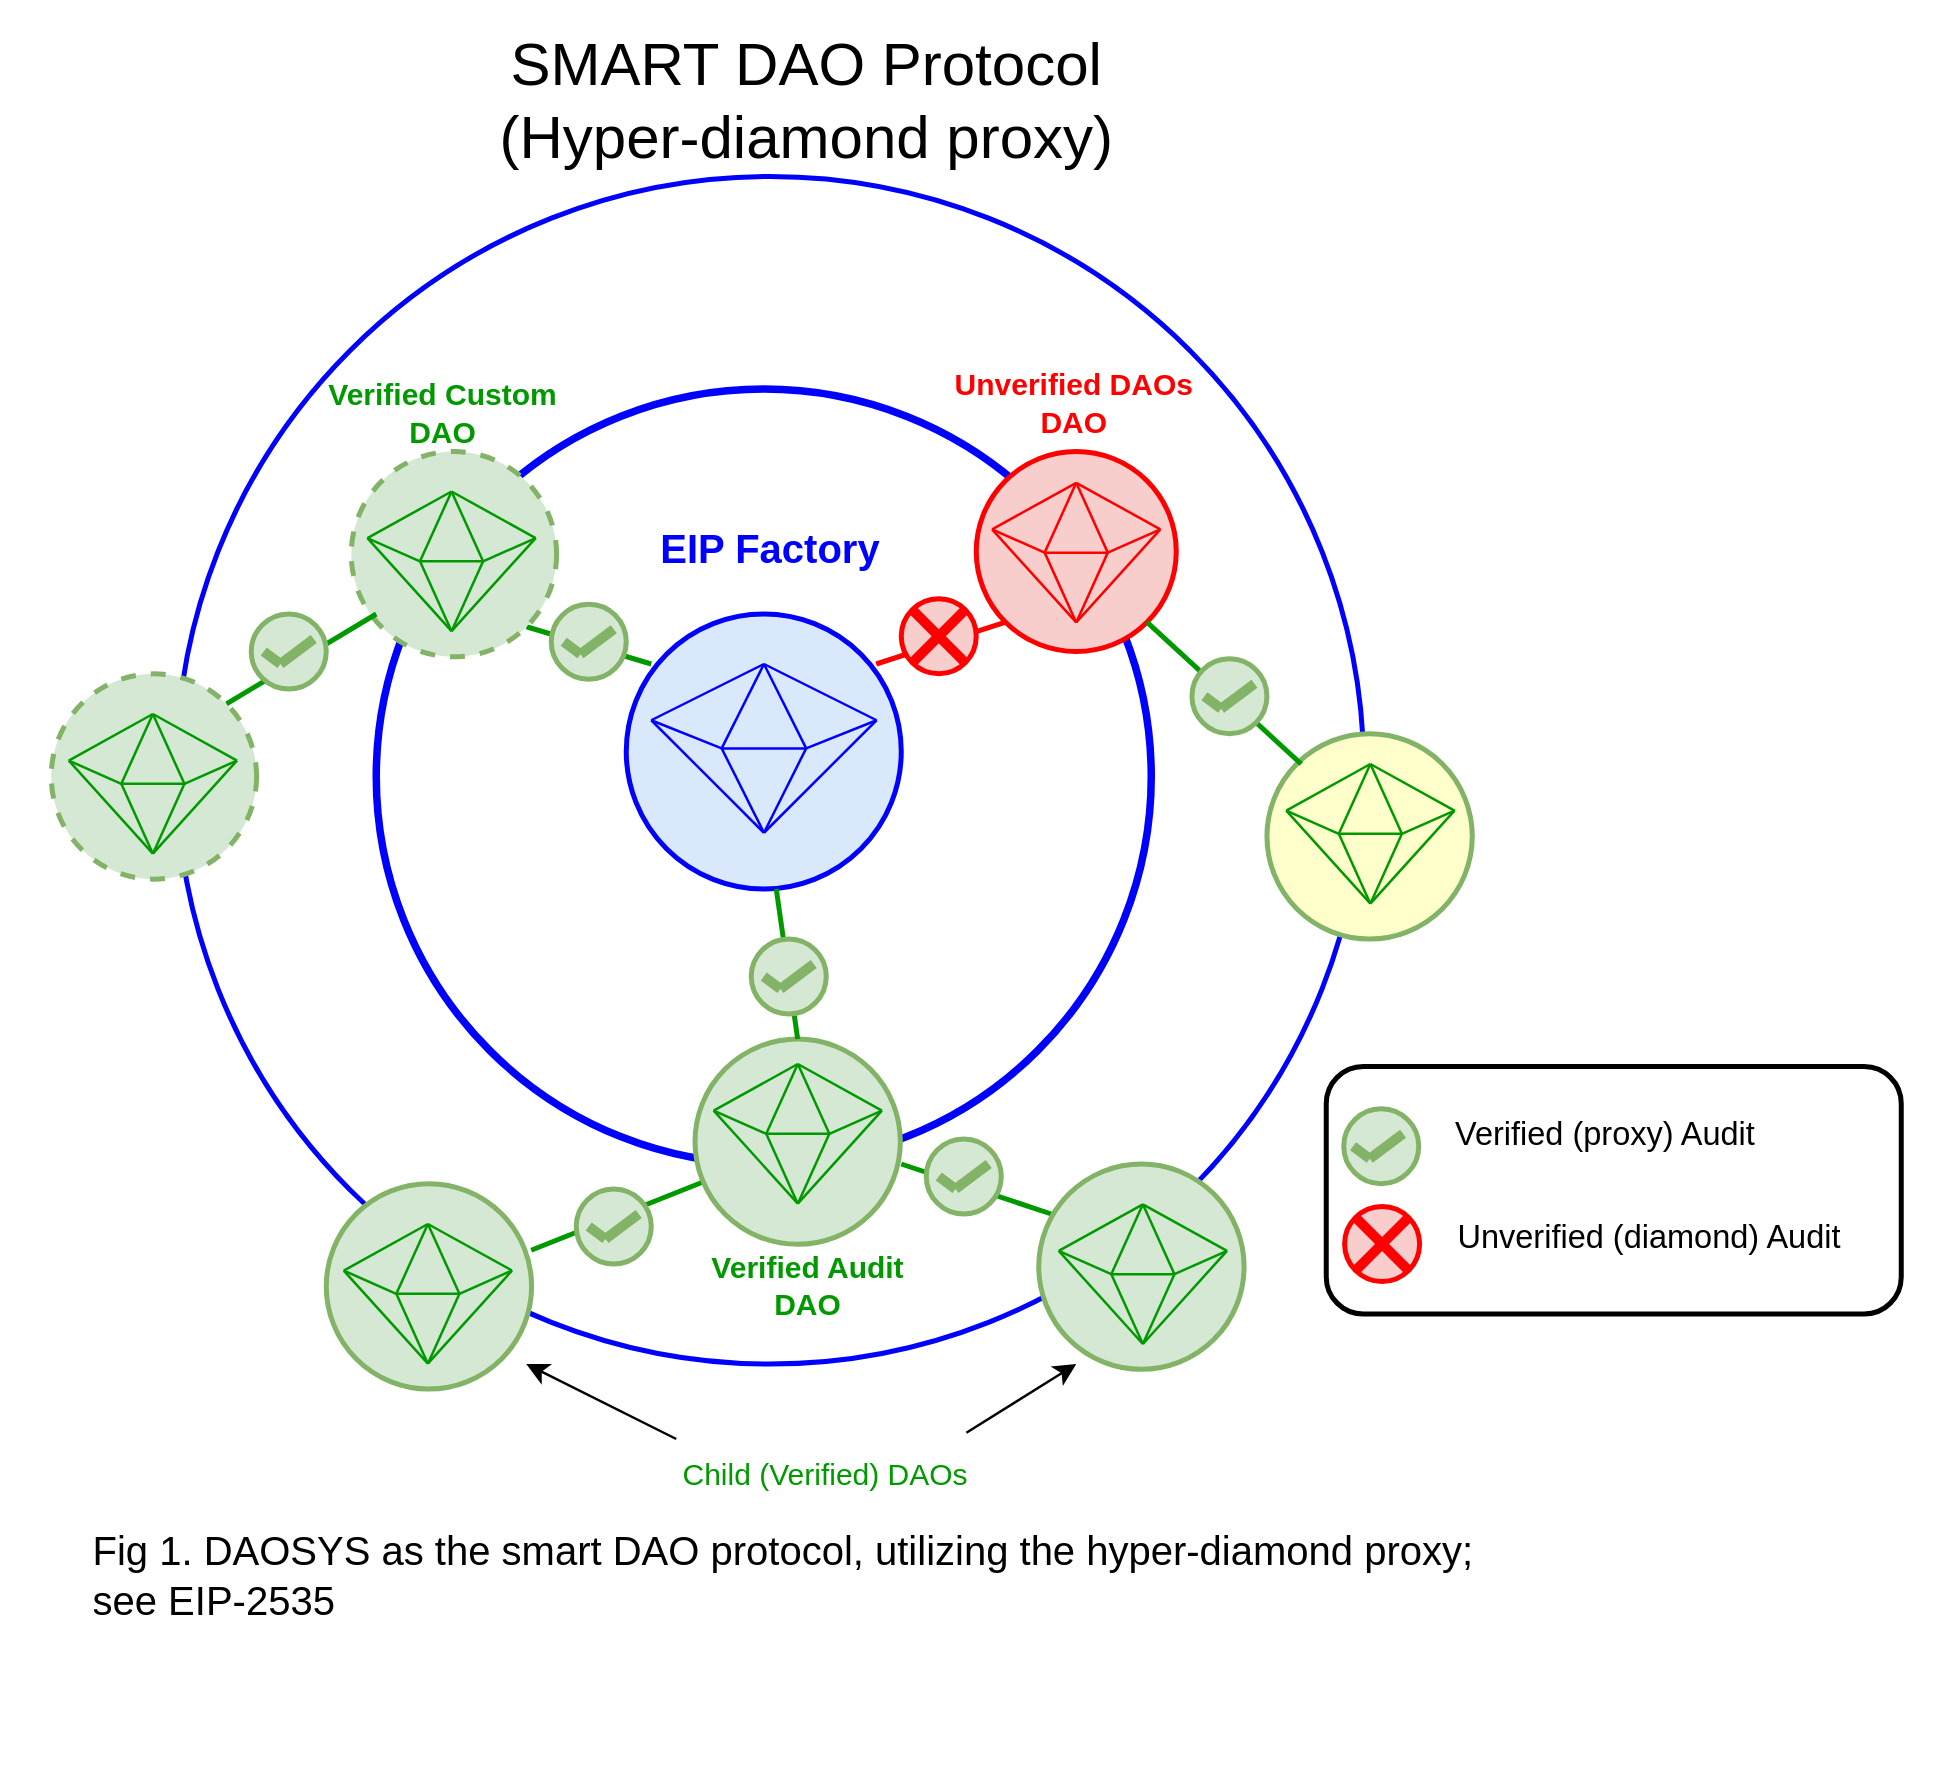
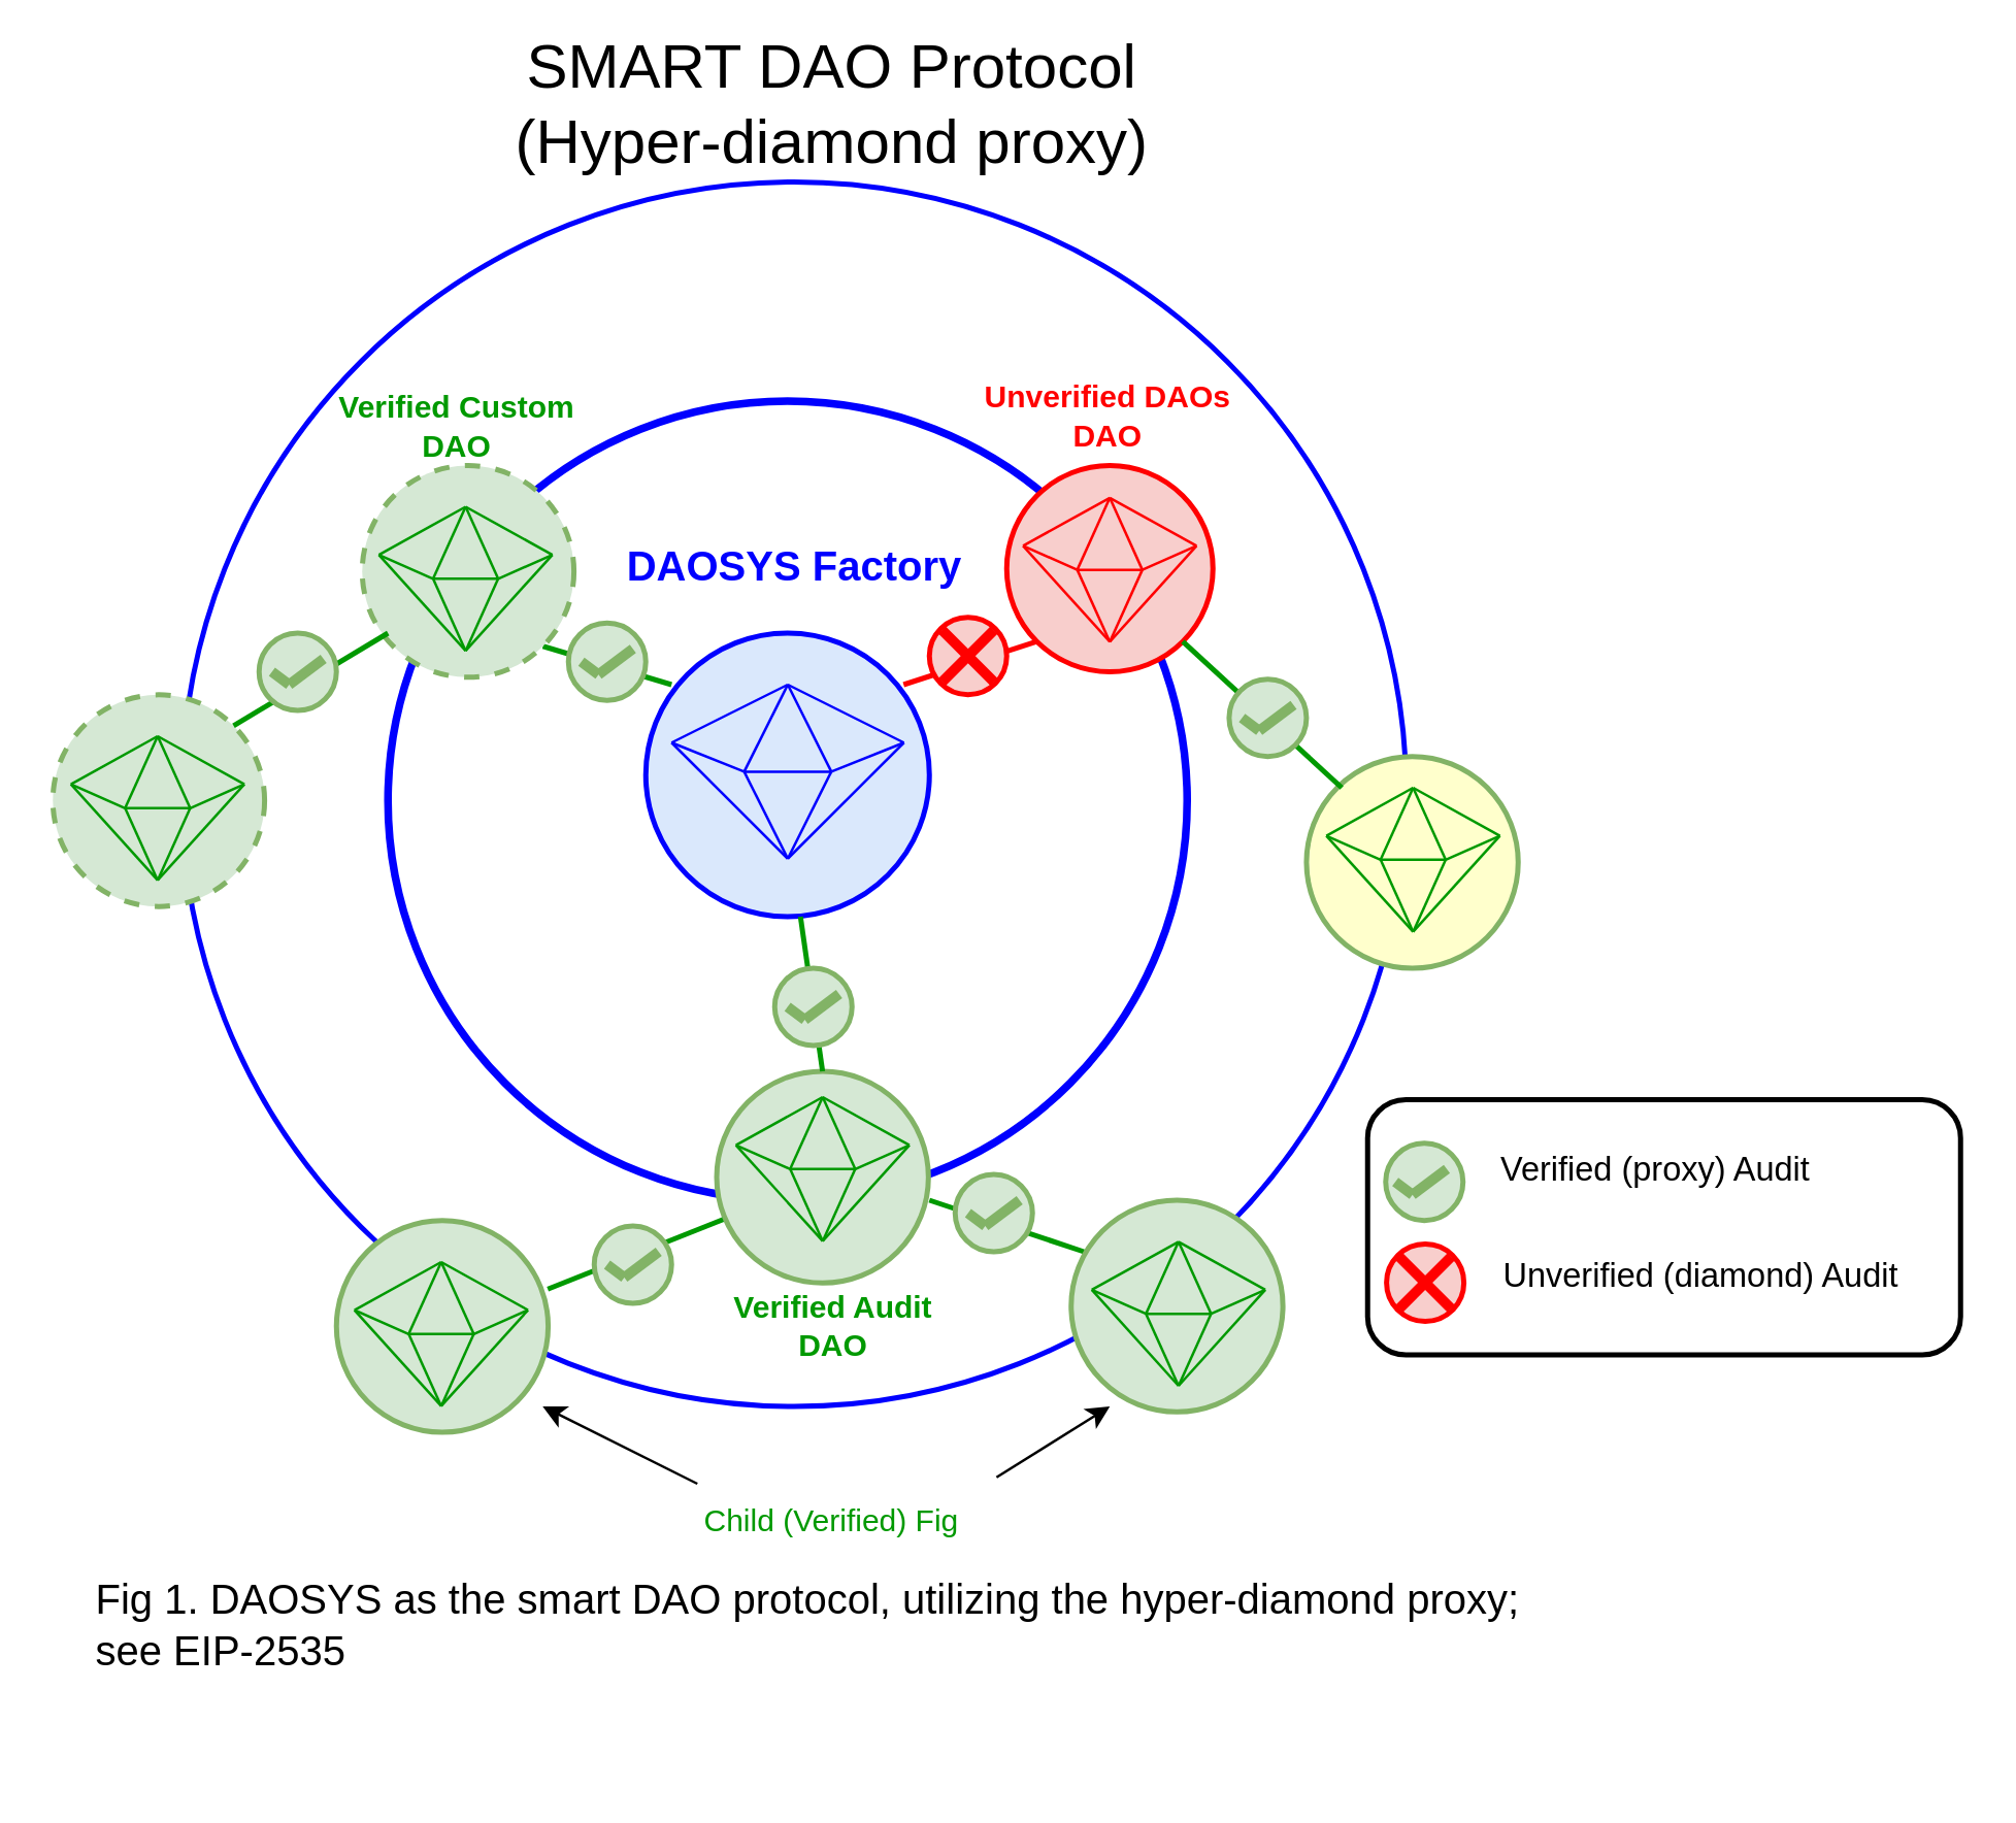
- <mxCell id="45" value="&lt;b&gt;&lt;font color=&quot;#0000ff&quot; style=&quot;font-size: 16px;&quot;&gt;EIP Factory&lt;/font&gt;&lt;/b&gt;" style="text;html=1;strokeColor=none;fillColor=none;align=center;verticalAlign=middle;whiteSpace=wrap;rounded=0;strokeWidth=2;" parent="4" vertex="1"><mxGeometry x="-12" y="-41" width="140" height="30" as="geometry" /></mxCell>
+ <mxCell id="45" value="&lt;b&gt;&lt;font color=&quot;#0000ff&quot; style=&quot;font-size: 16px;&quot;&gt;DAOSYS Factory&lt;/font&gt;&lt;/b&gt;" style="text;html=1;strokeColor=none;fillColor=none;align=center;verticalAlign=middle;whiteSpace=wrap;rounded=0;strokeWidth=2;" parent="4" vertex="1"><mxGeometry x="-12" y="-41" width="140" height="30" as="geometry" /></mxCell>
- <mxCell id="27" value="&lt;font color=&quot;#009900&quot;&gt;Child (Verified) DAOs&lt;/font&gt;" style="text;html=1;strokeColor=none;fillColor=none;align=left;verticalAlign=middle;whiteSpace=wrap;rounded=0;strokeWidth=2;" parent="7" vertex="1"><mxGeometry x="-6.5" y="160" width="130" height="30" as="geometry" /></mxCell>
+ <mxCell id="27" value="&lt;font color=&quot;#009900&quot;&gt;Child (Verified) Fig&lt;/font&gt;" style="text;html=1;strokeColor=none;fillColor=none;align=left;verticalAlign=middle;whiteSpace=wrap;rounded=0;strokeWidth=2;" parent="7" vertex="1"><mxGeometry x="-6.5" y="160" width="130" height="30" as="geometry" /></mxCell>
